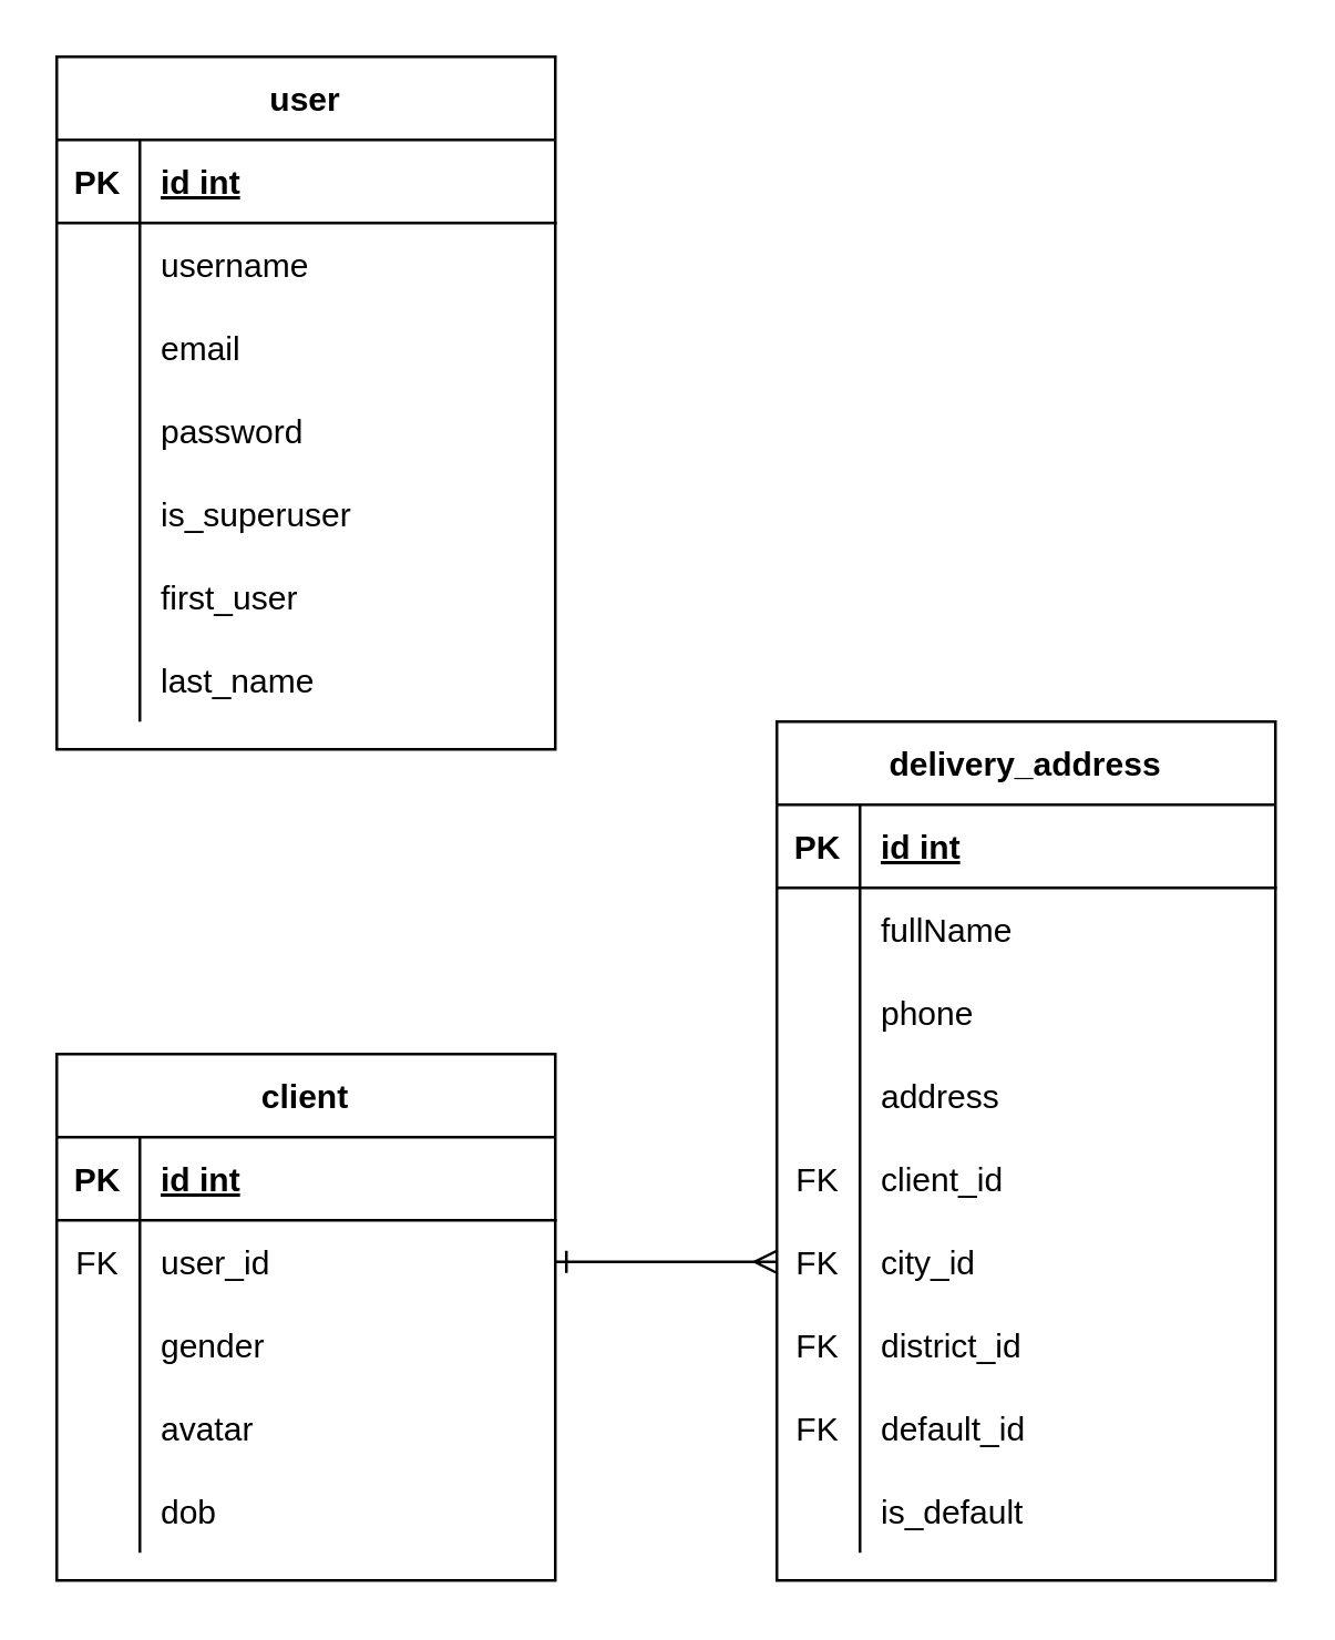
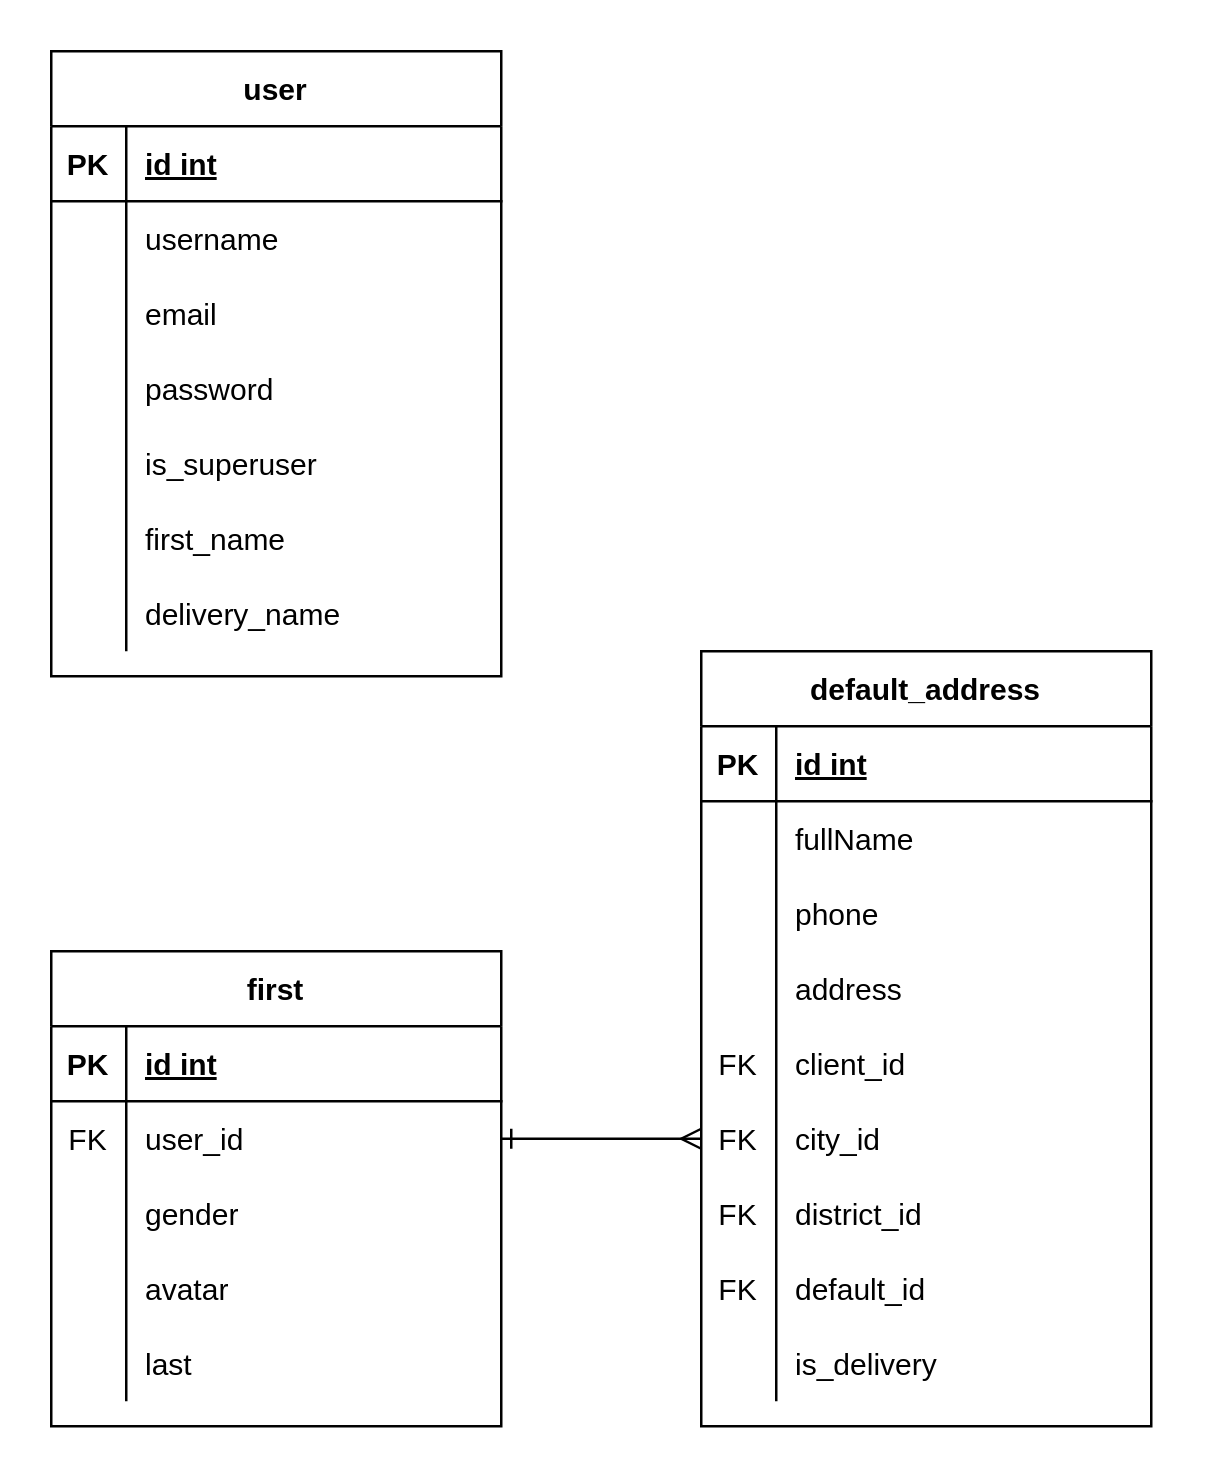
- <mxCell id="21" value="first_user" style="shape=partialRectangle;overflow=hidden;connectable=0;fillColor=none;top=0;left=0;bottom=0;right=0;align=left;spacingLeft=6;" parent="19" vertex="1"><mxGeometry x="30" width="150" height="30" as="geometry" /></mxCell>
+ <mxCell id="21" value="first_name" style="shape=partialRectangle;overflow=hidden;connectable=0;fillColor=none;top=0;left=0;bottom=0;right=0;align=left;spacingLeft=6;" parent="19" vertex="1"><mxGeometry x="30" width="150" height="30" as="geometry" /></mxCell>
- <mxCell id="24" value="last_name" style="shape=partialRectangle;overflow=hidden;connectable=0;fillColor=none;top=0;left=0;bottom=0;right=0;align=left;spacingLeft=6;" parent="22" vertex="1"><mxGeometry x="30" width="150" height="30" as="geometry" /></mxCell>
+ <mxCell id="24" value="delivery_name" style="shape=partialRectangle;overflow=hidden;connectable=0;fillColor=none;top=0;left=0;bottom=0;right=0;align=left;spacingLeft=6;" parent="22" vertex="1"><mxGeometry x="30" width="150" height="30" as="geometry" /></mxCell>
- <mxCell id="41" value="delivery_address" style="shape=table;startSize=30;container=1;collapsible=1;childLayout=tableLayout;fixedRows=1;rowLines=0;fontStyle=1;align=center;resizeLast=1;" parent="1" vertex="1"><mxGeometry x="280" y="260" width="180" height="310" as="geometry"><mxRectangle x="120" y="120" width="100" height="30" as="alternateBounds" /></mxGeometry></mxCell>
+ <mxCell id="41" value="default_address" style="shape=table;startSize=30;container=1;collapsible=1;childLayout=tableLayout;fixedRows=1;rowLines=0;fontStyle=1;align=center;resizeLast=1;" parent="1" vertex="1"><mxGeometry x="280" y="260" width="180" height="310" as="geometry"><mxRectangle x="120" y="120" width="100" height="30" as="alternateBounds" /></mxGeometry></mxCell>
- <mxCell id="25" value="client" style="shape=table;startSize=30;container=1;collapsible=1;childLayout=tableLayout;fixedRows=1;rowLines=0;fontStyle=1;align=center;resizeLast=1;" parent="1" vertex="1"><mxGeometry x="20" y="380" width="180" height="190" as="geometry"><mxRectangle x="120" y="120" width="100" height="30" as="alternateBounds" /></mxGeometry></mxCell>
+ <mxCell id="25" value="first" style="shape=table;startSize=30;container=1;collapsible=1;childLayout=tableLayout;fixedRows=1;rowLines=0;fontStyle=1;align=center;resizeLast=1;" parent="1" vertex="1"><mxGeometry x="20" y="380" width="180" height="190" as="geometry"><mxRectangle x="120" y="120" width="100" height="30" as="alternateBounds" /></mxGeometry></mxCell>
- <mxCell id="40" value="dob" style="shape=partialRectangle;overflow=hidden;connectable=0;fillColor=none;top=0;left=0;bottom=0;right=0;align=left;spacingLeft=6;" parent="38" vertex="1"><mxGeometry x="30" width="150" height="30" as="geometry" /></mxCell>
+ <mxCell id="40" value="last" style="shape=partialRectangle;overflow=hidden;connectable=0;fillColor=none;top=0;left=0;bottom=0;right=0;align=left;spacingLeft=6;" parent="38" vertex="1"><mxGeometry x="30" width="150" height="30" as="geometry" /></mxCell>
- <mxCell id="68" value="is_default" style="shape=partialRectangle;overflow=hidden;connectable=0;fillColor=none;top=0;left=0;bottom=0;right=0;align=left;spacingLeft=6;" parent="66" vertex="1"><mxGeometry x="30" width="150" height="30" as="geometry" /></mxCell>
+ <mxCell id="68" value="is_delivery" style="shape=partialRectangle;overflow=hidden;connectable=0;fillColor=none;top=0;left=0;bottom=0;right=0;align=left;spacingLeft=6;" parent="66" vertex="1"><mxGeometry x="30" width="150" height="30" as="geometry" /></mxCell>
